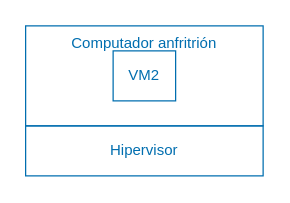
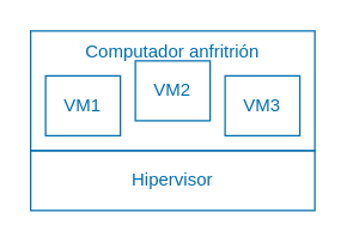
+ <mxCell id="4" value="VM1" style="rounded=0;whiteSpace=wrap;html=1;fillColor=none;fontColor=light-dark(#006EAF,#006EAF);strokeColor=light-dark(#006EAF,#006EAF);" parent="1" vertex="1"><mxGeometry x="30" y="50" width="50" height="40" as="geometry" /></mxCell>
+ <mxCell id="6" value="VM3" style="rounded=0;whiteSpace=wrap;html=1;fillColor=none;fontColor=light-dark(#006EAF,#006EAF);strokeColor=light-dark(#006EAF,#006EAF);" parent="1" vertex="1"><mxGeometry x="150" y="50" width="50" height="40" as="geometry" /></mxCell>
